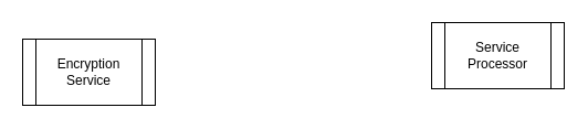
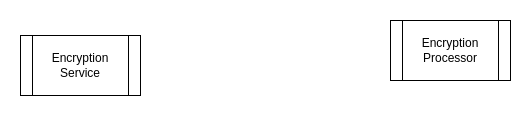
- <mxCell id="3" value="Service Processor" style="shape=process;whiteSpace=wrap;html=1;backgroundOutline=1;" vertex="1" parent="1"><mxGeometry x="390" y="20" width="120" height="60" as="geometry" /></mxCell>
+ <mxCell id="3" value="Encryption Processor" style="shape=process;whiteSpace=wrap;html=1;backgroundOutline=1;" vertex="1" parent="1"><mxGeometry x="390" y="20" width="120" height="60" as="geometry" /></mxCell>
